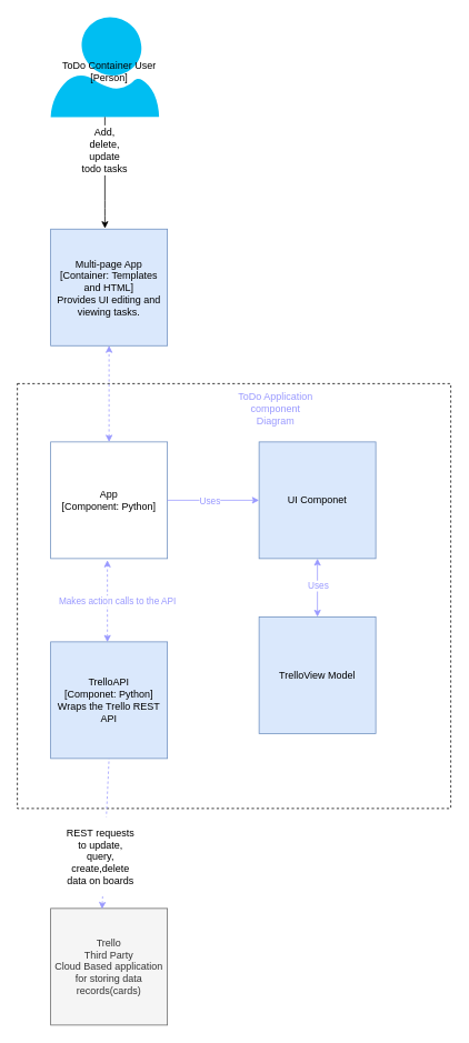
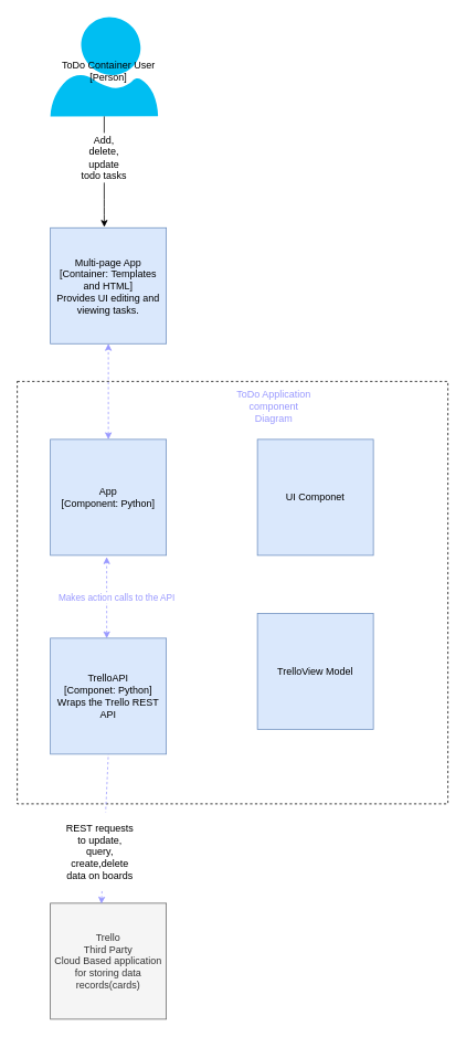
- <mxCell id="9" value="Add, delete, update todo tasks" style="text;html=1;strokeColor=none;align=center;verticalAlign=middle;whiteSpace=wrap;rounded=0;fillColor=#ffffff;" parent="1" vertex="1"><mxGeometry x="95" y="150" width="60" height="60" as="geometry" /></mxCell>
+ <mxCell id="9" value="Add, delete, update todo tasks" style="text;html=1;strokeColor=none;align=center;verticalAlign=middle;whiteSpace=wrap;rounded=0;fillColor=#ffffff;" parent="1" vertex="1"><mxGeometry x="95" y="160" width="60" height="60" as="geometry" /></mxCell>
- <mxCell id="13" value="App&lt;br&gt;[Component: Python]" style="whiteSpace=wrap;html=1;aspect=fixed;fillColor=#ffffff;strokeColor=#6c8ebf;" parent="1" vertex="1"><mxGeometry x="60" y="530" width="140" height="140" as="geometry" /></mxCell>
+ <mxCell id="13" value="App&lt;br&gt;[Component: Python]" style="whiteSpace=wrap;html=1;aspect=fixed;fillColor=#dae8fc;strokeColor=#6c8ebf;" parent="1" vertex="1"><mxGeometry x="60" y="530" width="140" height="140" as="geometry" /></mxCell>
- <mxCell id="16" value="" style="endArrow=none;startArrow=classic;html=1;fillColor=#f5f5f5;strokeColor=#9999FF;exitX=0;exitY=0.5;exitDx=0;exitDy=0;startFill=1;endFill=0;entryX=1;entryY=0.5;entryDx=0;entryDy=0;" parent="1" source="15" target="13" edge="1"><mxGeometry width="50" height="50" relative="1" as="geometry"><mxPoint x="130" y="790" as="sourcePoint" /><mxPoint x="200" y="590" as="targetPoint" /><Array as="points"><mxPoint x="200" y="600" /></Array></mxGeometry></mxCell>
- <mxCell id="17" value="Uses" style="edgeLabel;html=1;align=center;verticalAlign=middle;resizable=0;points=[];fontColor=#9999FF;" parent="16" vertex="1" connectable="0"><mxGeometry x="0.096" relative="1" as="geometry"><mxPoint as="offset" /></mxGeometry></mxCell>
- <mxCell id="19" value="" style="endArrow=classic;startArrow=classic;html=1;fillColor=#f5f5f5;strokeColor=#9999FF;exitX=0.5;exitY=0;exitDx=0;exitDy=0;startFill=1;endFill=1;entryX=0.5;entryY=1;entryDx=0;entryDy=0;" parent="1" source="7" target="15" edge="1"><mxGeometry width="50" height="50" relative="1" as="geometry"><mxPoint x="320" y="610" as="sourcePoint" /><mxPoint x="210" y="610" as="targetPoint" /><Array as="points"><mxPoint x="380" y="670" /></Array></mxGeometry></mxCell>
- <mxCell id="20" value="Uses" style="edgeLabel;html=1;align=center;verticalAlign=middle;resizable=0;points=[];fontColor=#9999FF;" parent="19" vertex="1" connectable="0"><mxGeometry x="0.096" relative="1" as="geometry"><mxPoint as="offset" /></mxGeometry></mxCell>
